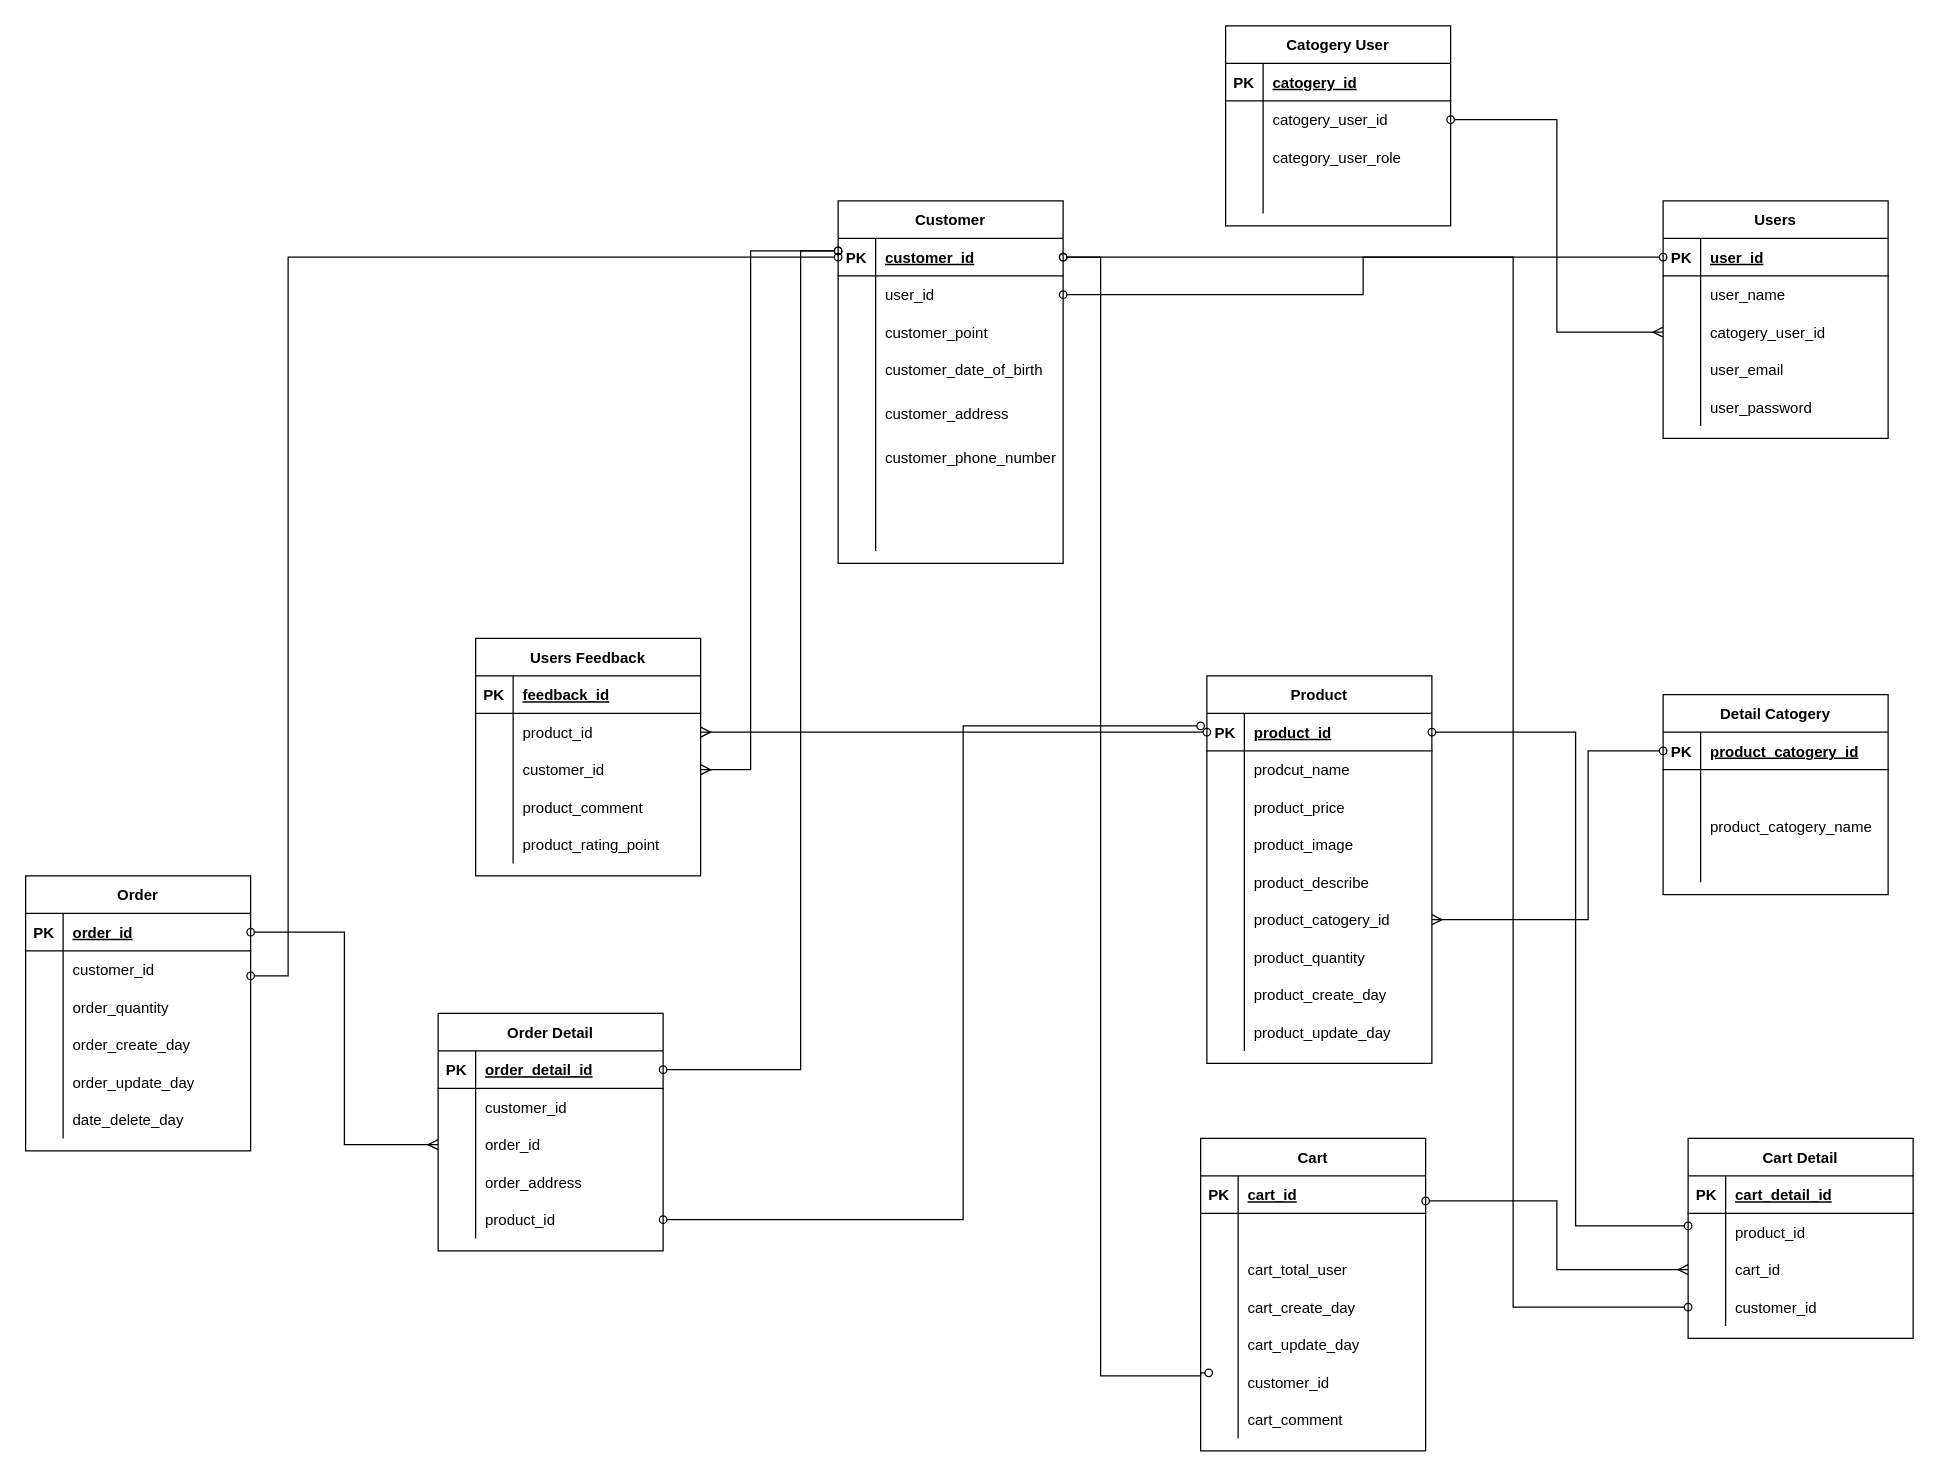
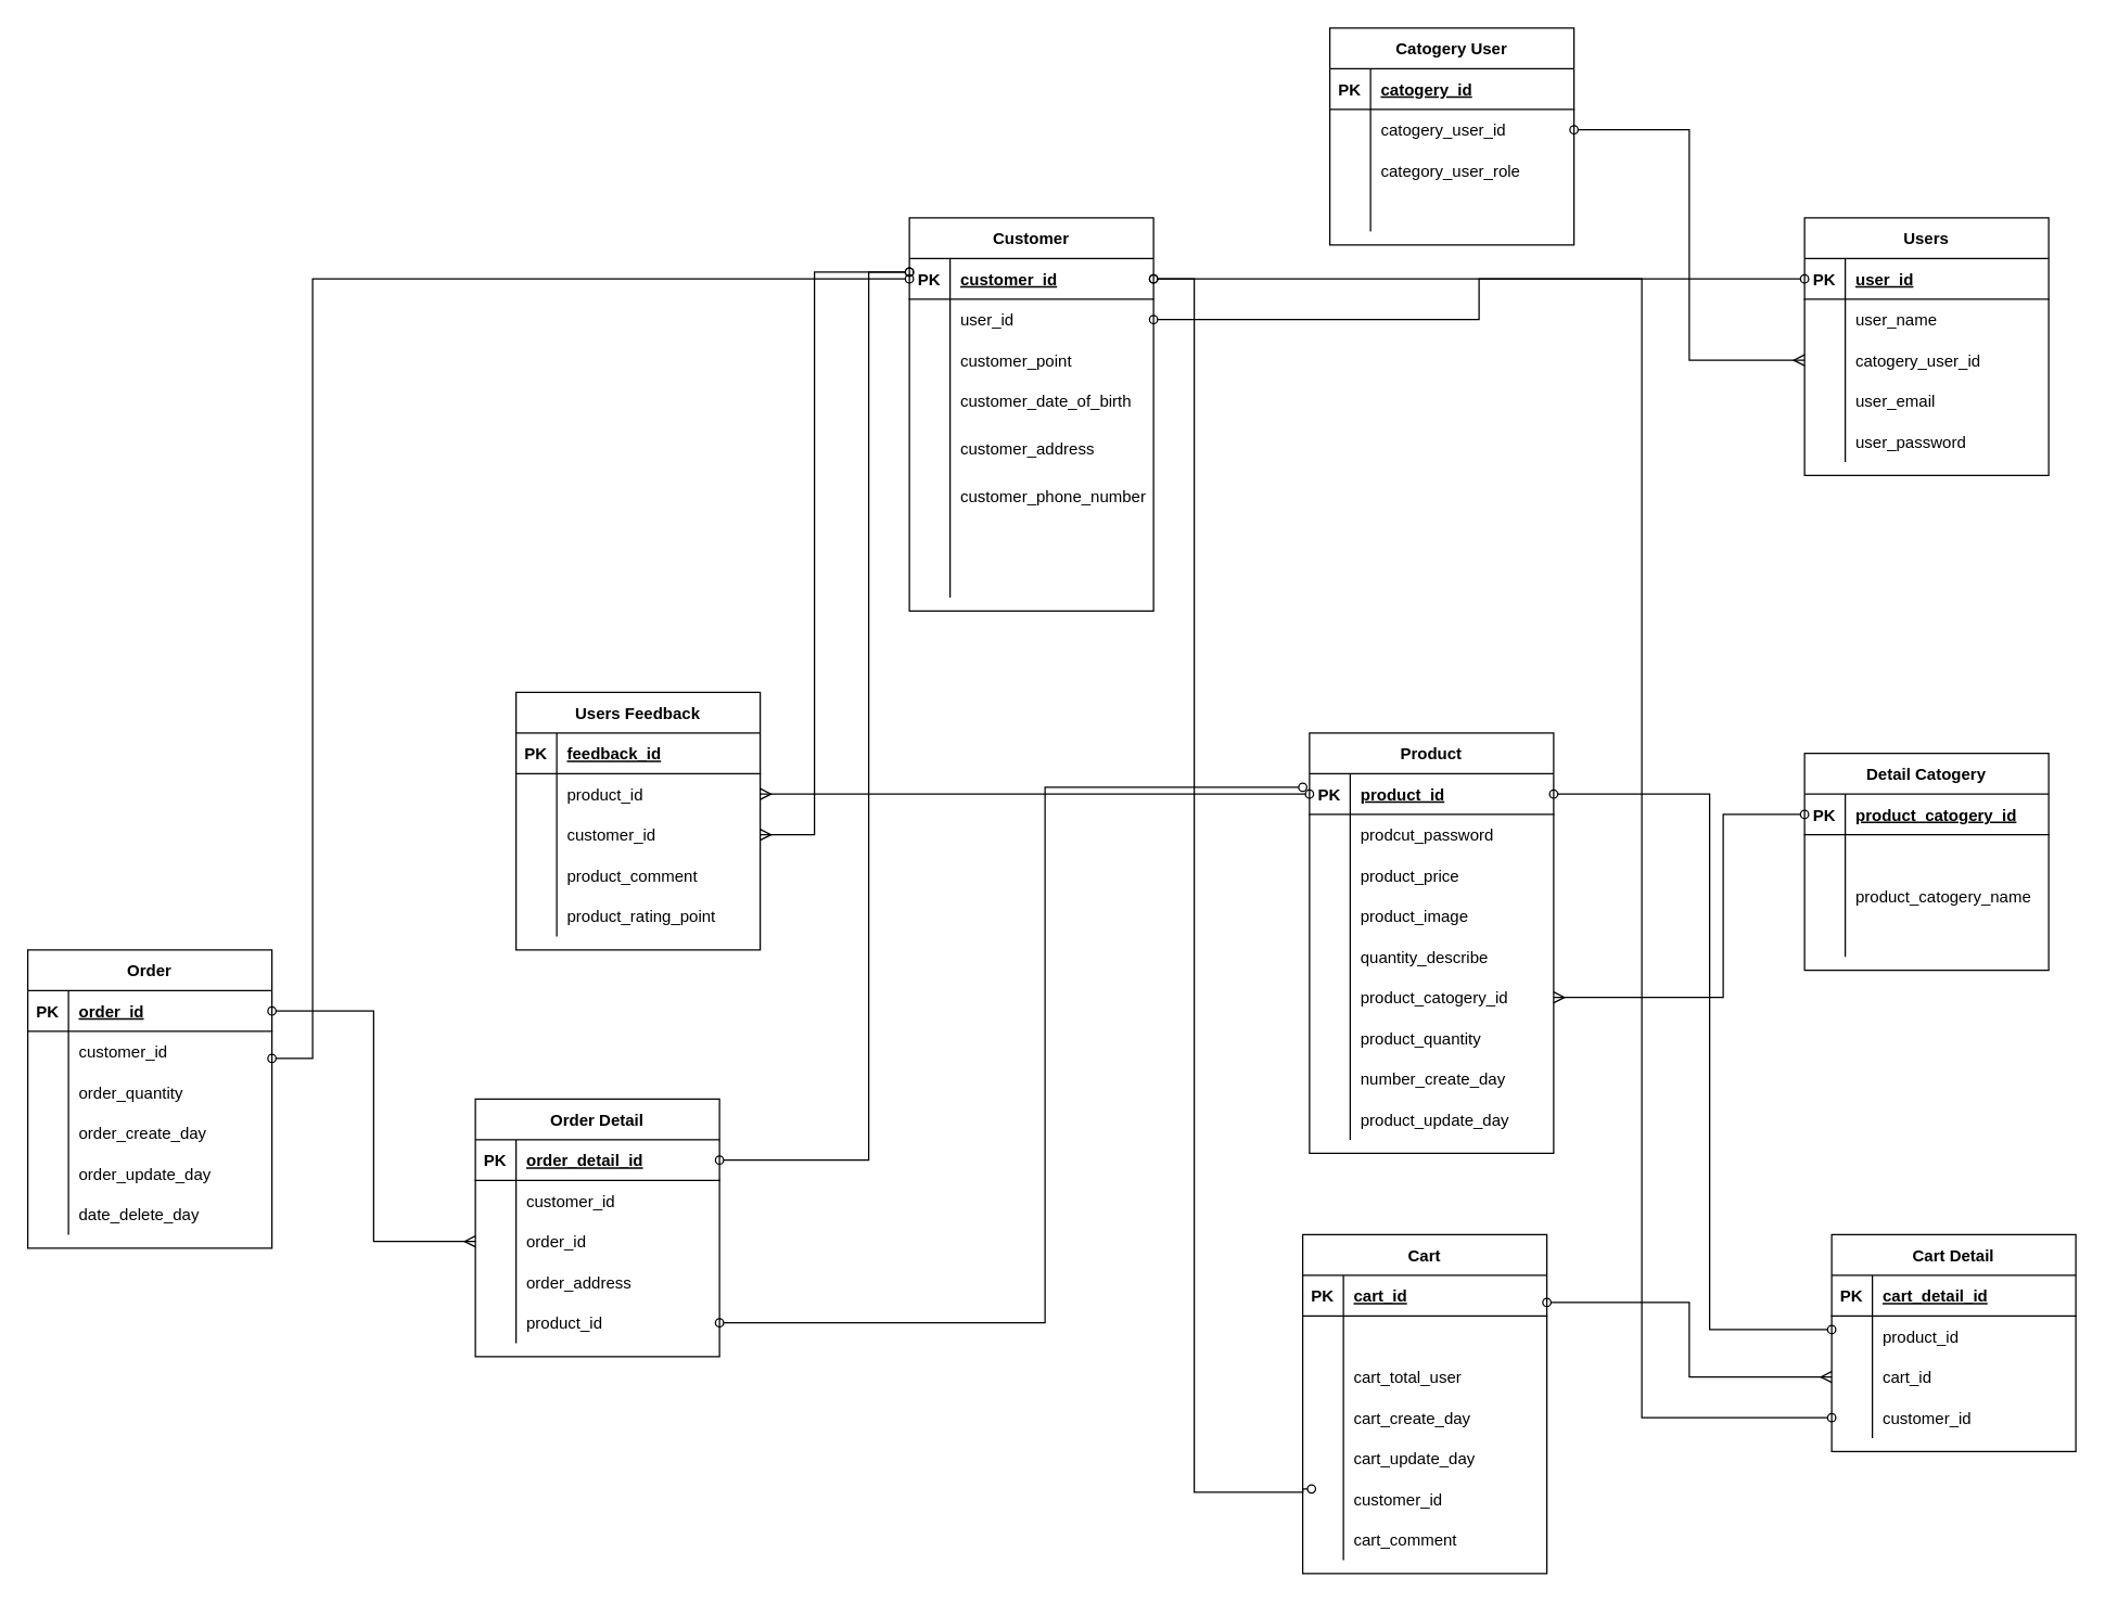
- <mxCell id="63" value="prodcut_name" style="shape=partialRectangle;connectable=0;fillColor=none;top=0;left=0;bottom=0;right=0;align=left;spacingLeft=6;overflow=hidden;" vertex="1" parent="61"><mxGeometry x="30" width="150" height="30" as="geometry"><mxRectangle width="150" height="30" as="alternateBounds" /></mxGeometry></mxCell>
+ <mxCell id="63" value="prodcut_password" style="shape=partialRectangle;connectable=0;fillColor=none;top=0;left=0;bottom=0;right=0;align=left;spacingLeft=6;overflow=hidden;" vertex="1" parent="61"><mxGeometry x="30" width="150" height="30" as="geometry"><mxRectangle width="150" height="30" as="alternateBounds" /></mxGeometry></mxCell>
- <mxCell id="72" value="product_describe" style="shape=partialRectangle;connectable=0;fillColor=none;top=0;left=0;bottom=0;right=0;align=left;spacingLeft=6;overflow=hidden;" vertex="1" parent="70"><mxGeometry x="30" width="150" height="30" as="geometry"><mxRectangle width="150" height="30" as="alternateBounds" /></mxGeometry></mxCell>
+ <mxCell id="72" value="quantity_describe" style="shape=partialRectangle;connectable=0;fillColor=none;top=0;left=0;bottom=0;right=0;align=left;spacingLeft=6;overflow=hidden;" vertex="1" parent="70"><mxGeometry x="30" width="150" height="30" as="geometry"><mxRectangle width="150" height="30" as="alternateBounds" /></mxGeometry></mxCell>
- <mxCell id="81" value="product_create_day" style="shape=partialRectangle;connectable=0;fillColor=none;top=0;left=0;bottom=0;right=0;align=left;spacingLeft=6;overflow=hidden;" vertex="1" parent="79"><mxGeometry x="30" width="150" height="30" as="geometry"><mxRectangle width="150" height="30" as="alternateBounds" /></mxGeometry></mxCell>
+ <mxCell id="81" value="number_create_day" style="shape=partialRectangle;connectable=0;fillColor=none;top=0;left=0;bottom=0;right=0;align=left;spacingLeft=6;overflow=hidden;" vertex="1" parent="79"><mxGeometry x="30" width="150" height="30" as="geometry"><mxRectangle width="150" height="30" as="alternateBounds" /></mxGeometry></mxCell>
